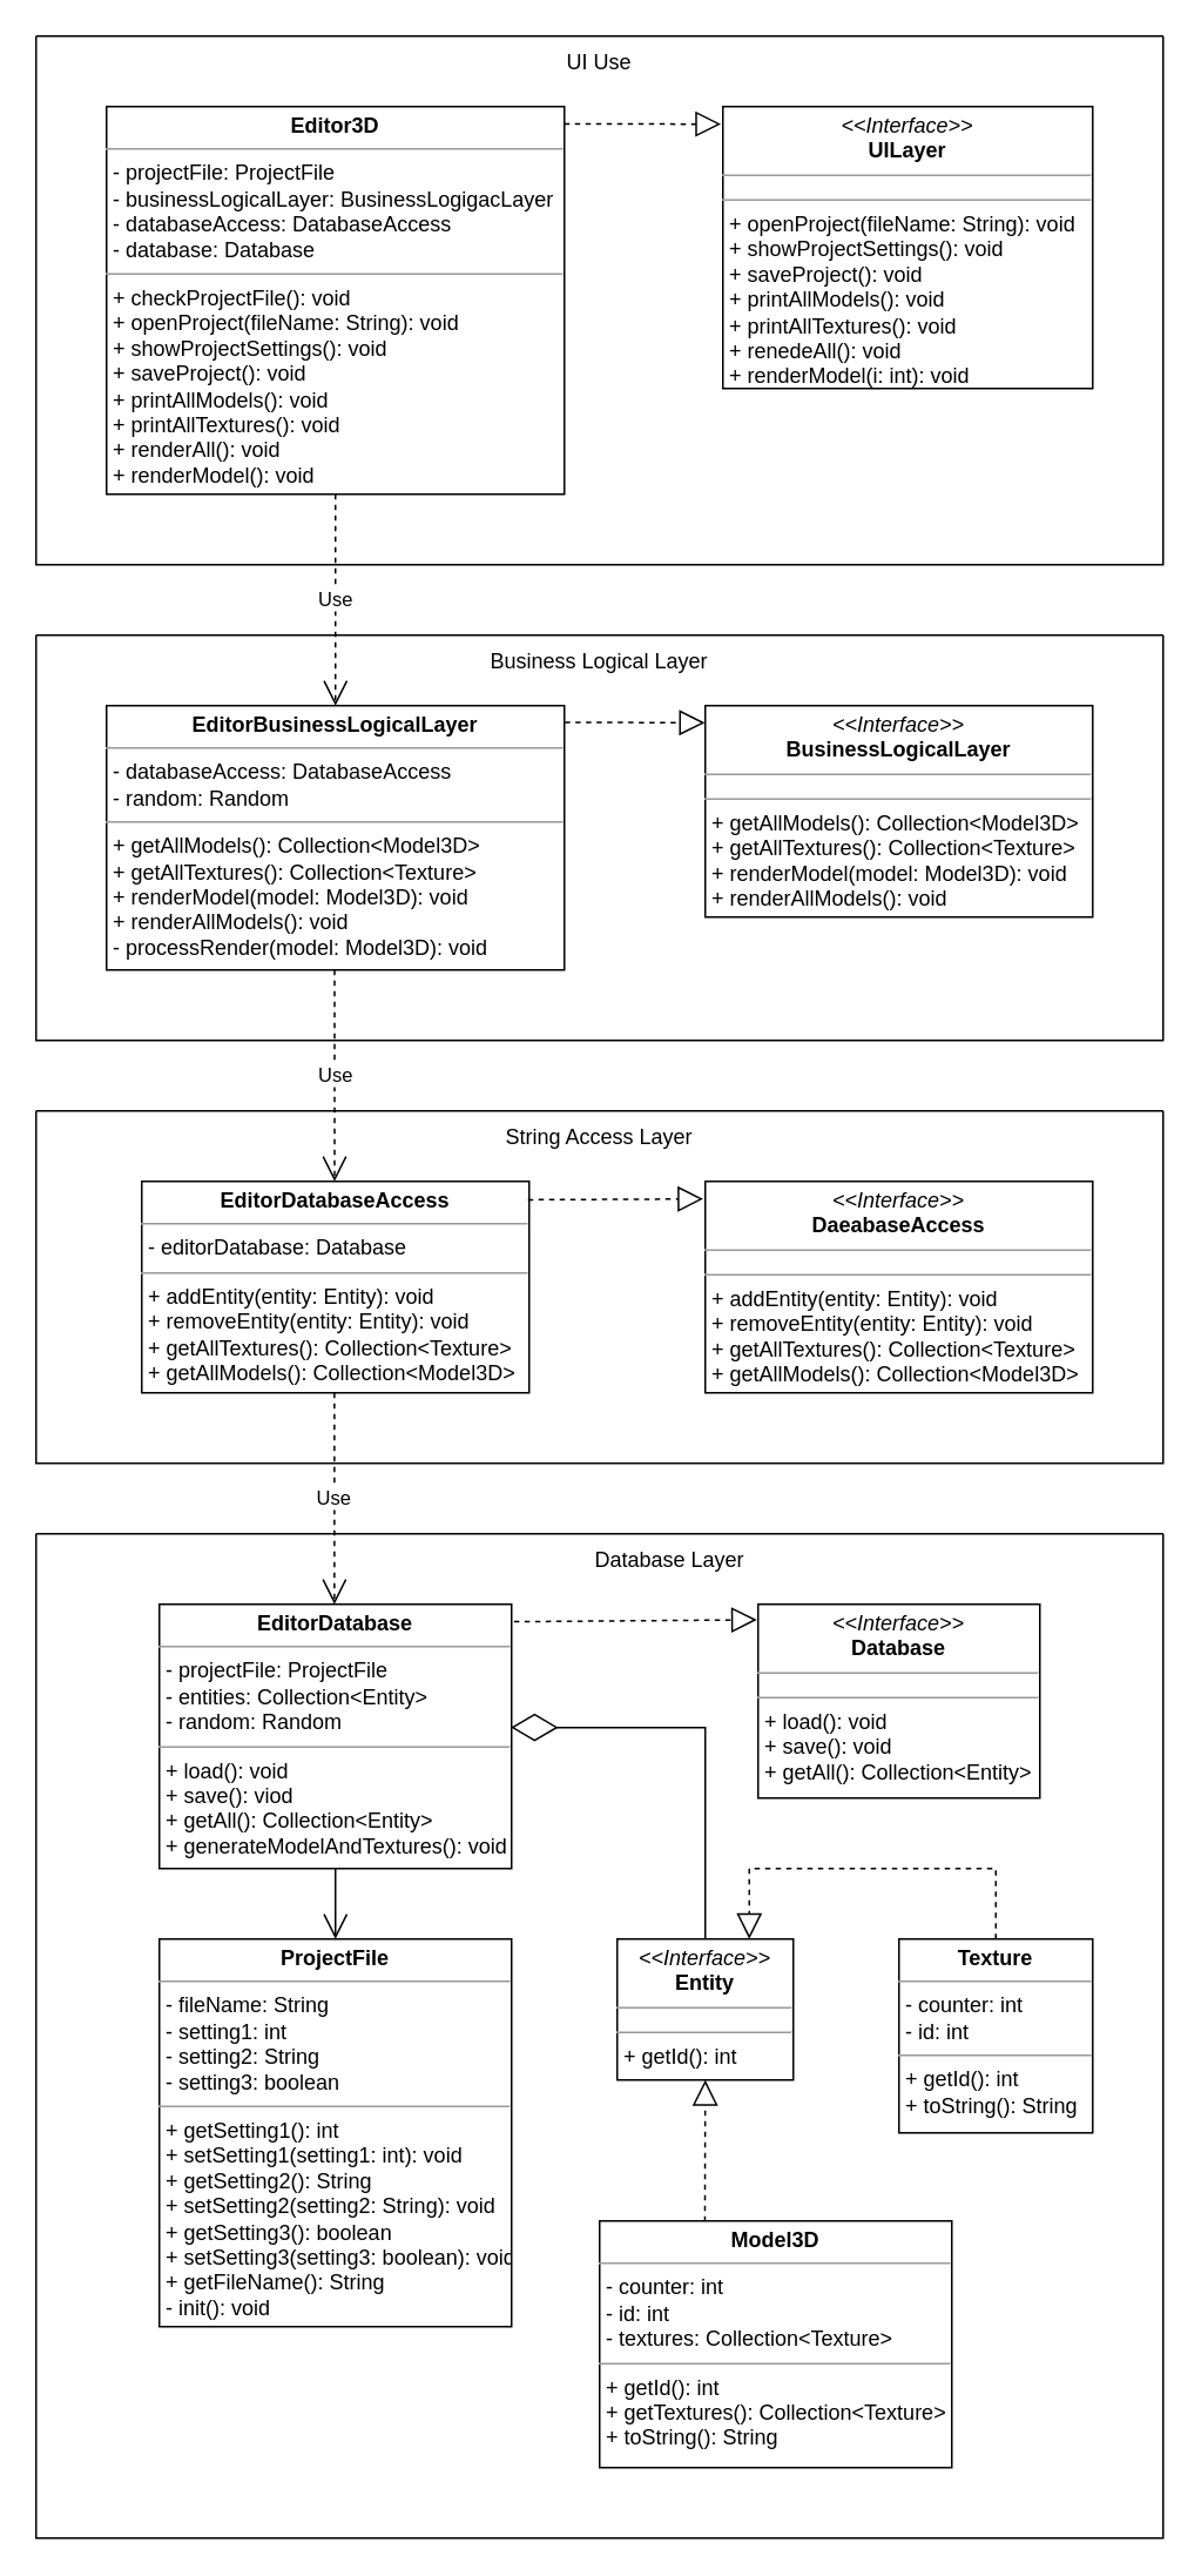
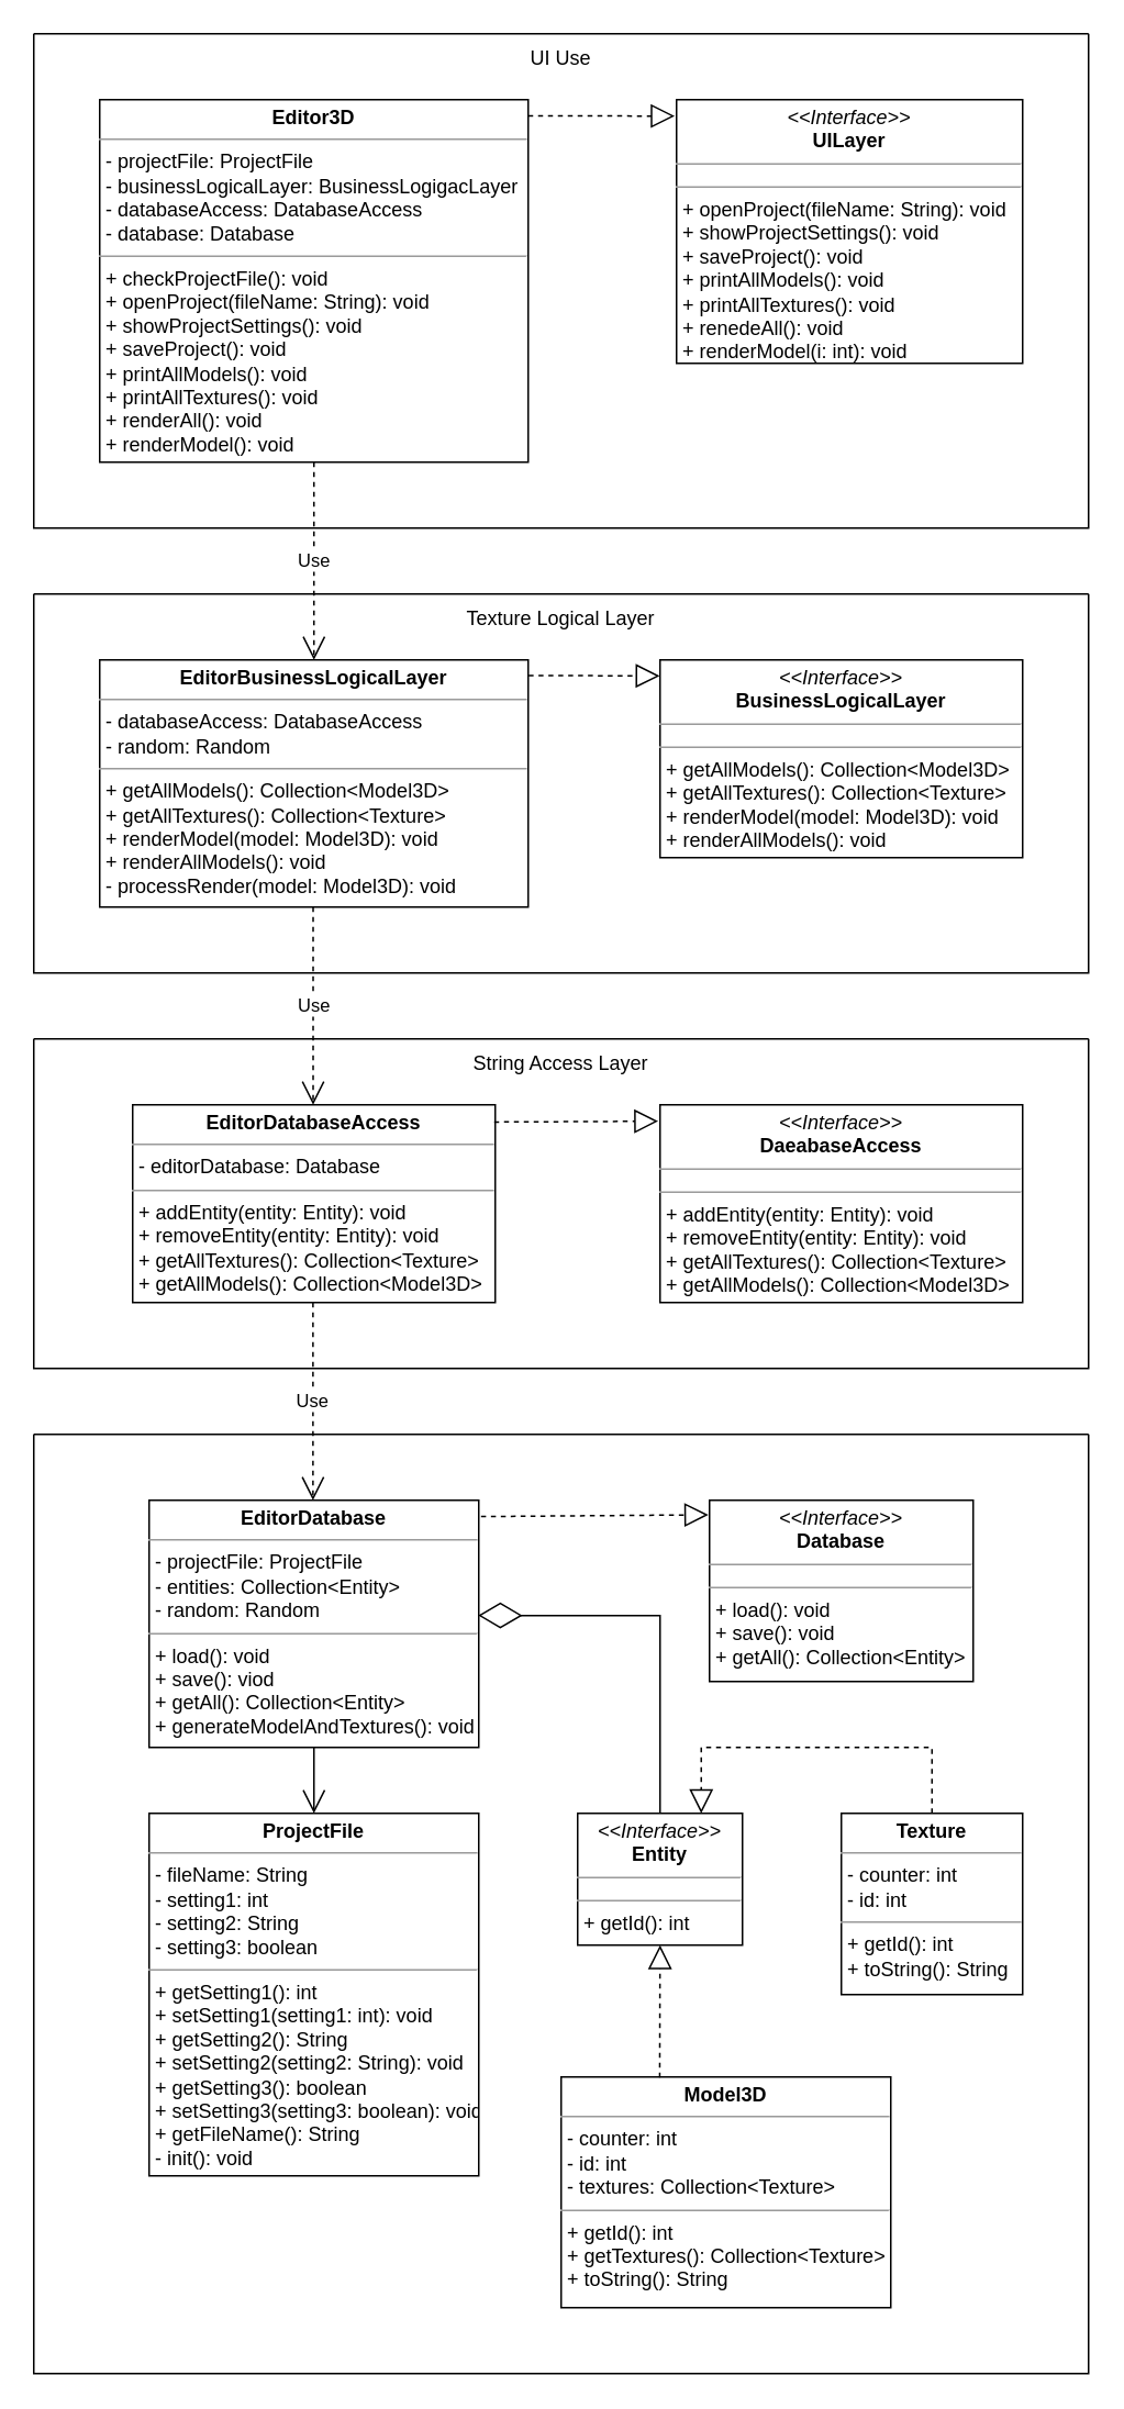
- <mxCell id="8" value="Business Logical Layer" style="text;html=1;strokeColor=none;fillColor=none;align=center;verticalAlign=middle;whiteSpace=wrap;rounded=0;" parent="7" vertex="1"><mxGeometry x="250" width="140" height="30" as="geometry" /></mxCell>
+ <mxCell id="8" value="Texture Logical Layer" style="text;html=1;strokeColor=none;fillColor=none;align=center;verticalAlign=middle;whiteSpace=wrap;rounded=0;" parent="7" vertex="1"><mxGeometry x="250" width="140" height="30" as="geometry" /></mxCell>
- <mxCell id="24" value="Database Layer" style="text;html=1;strokeColor=none;fillColor=none;align=center;verticalAlign=middle;whiteSpace=wrap;rounded=0;" parent="19" vertex="1"><mxGeometry x="290" width="140" height="30" as="geometry" /></mxCell>
